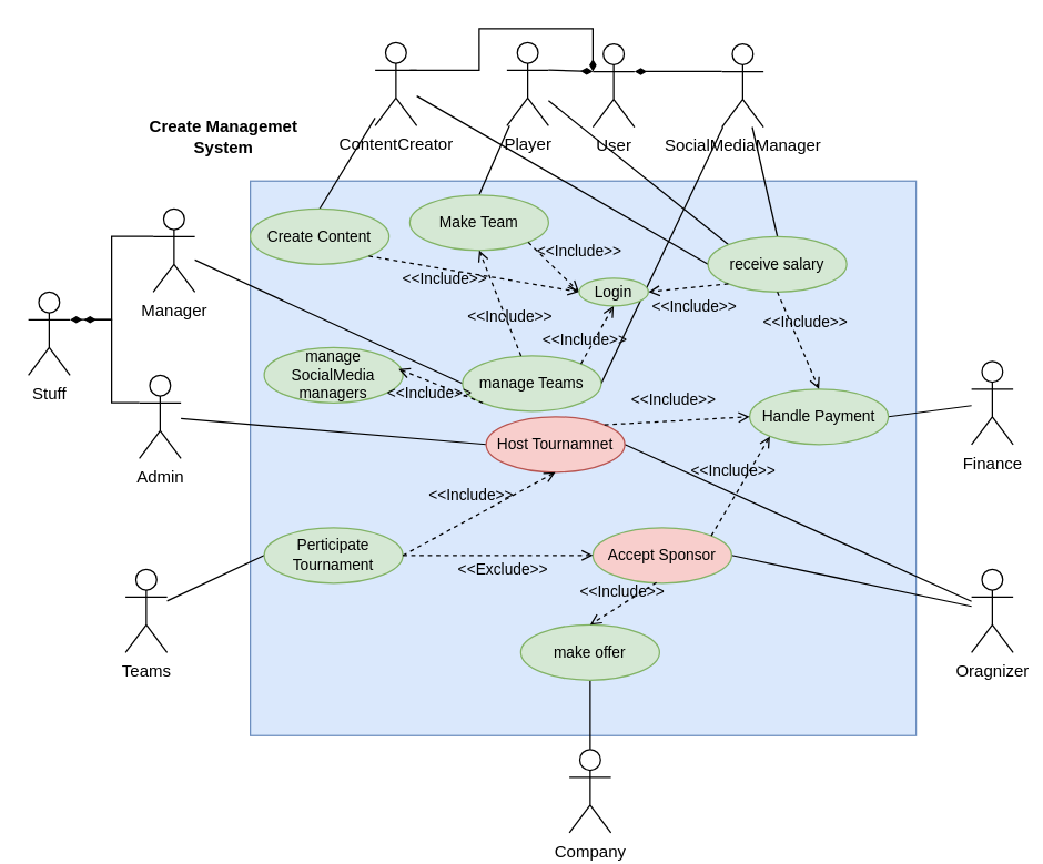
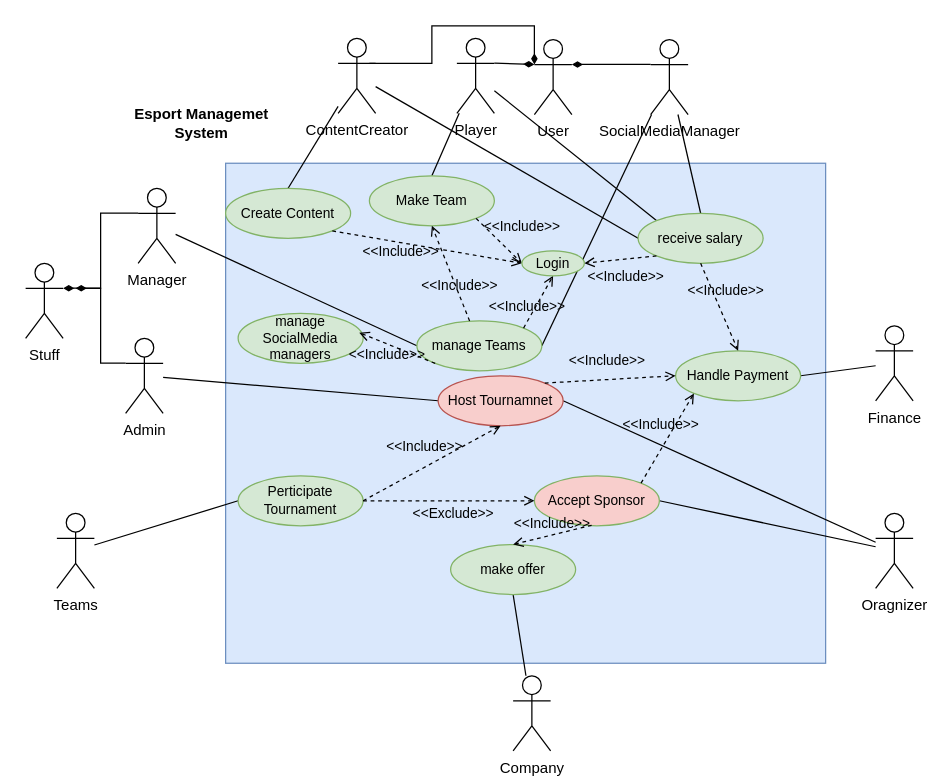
- <mxCell id="4" value="&lt;b&gt;Create Managemet System&lt;/b&gt;" style="text;html=1;strokeColor=none;fillColor=none;align=center;verticalAlign=middle;whiteSpace=wrap;rounded=0;" vertex="1" parent="2"><mxGeometry x="-89" y="-47" width="140" height="30" as="geometry" /></mxCell>
+ <mxCell id="4" value="&lt;b&gt;Esport Managemet System&lt;/b&gt;" style="text;html=1;strokeColor=none;fillColor=none;align=center;verticalAlign=middle;whiteSpace=wrap;rounded=0;" vertex="1" parent="2"><mxGeometry x="-89" y="-47" width="140" height="30" as="geometry" /></mxCell>
- <mxCell id="18" value="Teams" style="shape=umlActor;verticalLabelPosition=bottom;verticalAlign=top;html=1;outlineConnect=0;" vertex="1" parent="1"><mxGeometry x="90" y="410" width="30" height="60" as="geometry" /></mxCell>
+ <mxCell id="18" value="Teams" style="shape=umlActor;verticalLabelPosition=bottom;verticalAlign=top;html=1;outlineConnect=0;" vertex="1" parent="1"><mxGeometry x="45" y="410" width="30" height="60" as="geometry" /></mxCell>
- <mxCell id="36" value="make offer" style="ellipse;whiteSpace=wrap;html=1;fontFamily=Helvetica;fontSize=11;fillColor=#d5e8d4;strokeColor=#82b366;" vertex="1" parent="1"><mxGeometry x="375" y="450" width="100" height="40" as="geometry" /></mxCell>
+ <mxCell id="36" value="make offer" style="ellipse;whiteSpace=wrap;html=1;fontFamily=Helvetica;fontSize=11;fillColor=#d5e8d4;strokeColor=#82b366;" vertex="1" parent="1"><mxGeometry x="360" y="435" width="100" height="40" as="geometry" /></mxCell>
